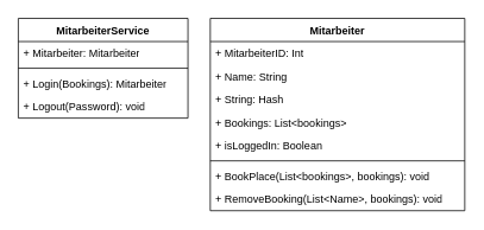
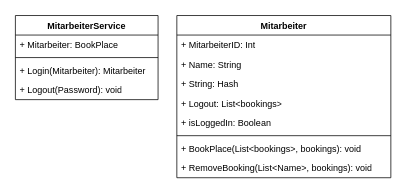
- <mxCell id="12" value="&lt;span style=&quot;white-space: nowrap;&quot;&gt;+ Mitarbeiter: Mitarbeiter&lt;/span&gt;" style="text;strokeColor=none;fillColor=none;align=left;verticalAlign=top;spacingLeft=4;spacingRight=4;overflow=hidden;rotatable=0;points=[[0,0.5],[1,0.5]];portConstraint=eastwest;whiteSpace=wrap;html=1;" parent="11" vertex="1"><mxGeometry y="26" width="190" height="26" as="geometry" /></mxCell>
+ <mxCell id="12" value="&lt;span style=&quot;white-space: nowrap;&quot;&gt;+ Mitarbeiter: BookPlace&lt;/span&gt;" style="text;strokeColor=none;fillColor=none;align=left;verticalAlign=top;spacingLeft=4;spacingRight=4;overflow=hidden;rotatable=0;points=[[0,0.5],[1,0.5]];portConstraint=eastwest;whiteSpace=wrap;html=1;" parent="11" vertex="1"><mxGeometry y="26" width="190" height="26" as="geometry" /></mxCell>
- <mxCell id="14" value="&lt;span style=&quot;white-space: nowrap;&quot;&gt;+ Login(Bookings): Mitarbeiter&lt;/span&gt;" style="text;strokeColor=none;fillColor=none;align=left;verticalAlign=top;spacingLeft=4;spacingRight=4;overflow=hidden;rotatable=0;points=[[0,0.5],[1,0.5]];portConstraint=eastwest;whiteSpace=wrap;html=1;" parent="11" vertex="1"><mxGeometry y="60" width="190" height="26" as="geometry" /></mxCell>
+ <mxCell id="14" value="&lt;span style=&quot;white-space: nowrap;&quot;&gt;+ Login(Mitarbeiter): Mitarbeiter&lt;/span&gt;" style="text;strokeColor=none;fillColor=none;align=left;verticalAlign=top;spacingLeft=4;spacingRight=4;overflow=hidden;rotatable=0;points=[[0,0.5],[1,0.5]];portConstraint=eastwest;whiteSpace=wrap;html=1;" parent="11" vertex="1"><mxGeometry y="60" width="190" height="26" as="geometry" /></mxCell>
- <mxCell id="6" value="+ Bookings: List&amp;lt;bookings&amp;gt;" style="text;strokeColor=none;fillColor=none;align=left;verticalAlign=top;spacingLeft=4;spacingRight=4;overflow=hidden;rotatable=0;points=[[0,0.5],[1,0.5]];portConstraint=eastwest;whiteSpace=wrap;html=1;" parent="2" vertex="1"><mxGeometry y="104" width="285" height="26" as="geometry" /></mxCell>
+ <mxCell id="6" value="+ Logout: List&amp;lt;bookings&amp;gt;" style="text;strokeColor=none;fillColor=none;align=left;verticalAlign=top;spacingLeft=4;spacingRight=4;overflow=hidden;rotatable=0;points=[[0,0.5],[1,0.5]];portConstraint=eastwest;whiteSpace=wrap;html=1;" parent="2" vertex="1"><mxGeometry y="104" width="285" height="26" as="geometry" /></mxCell>
